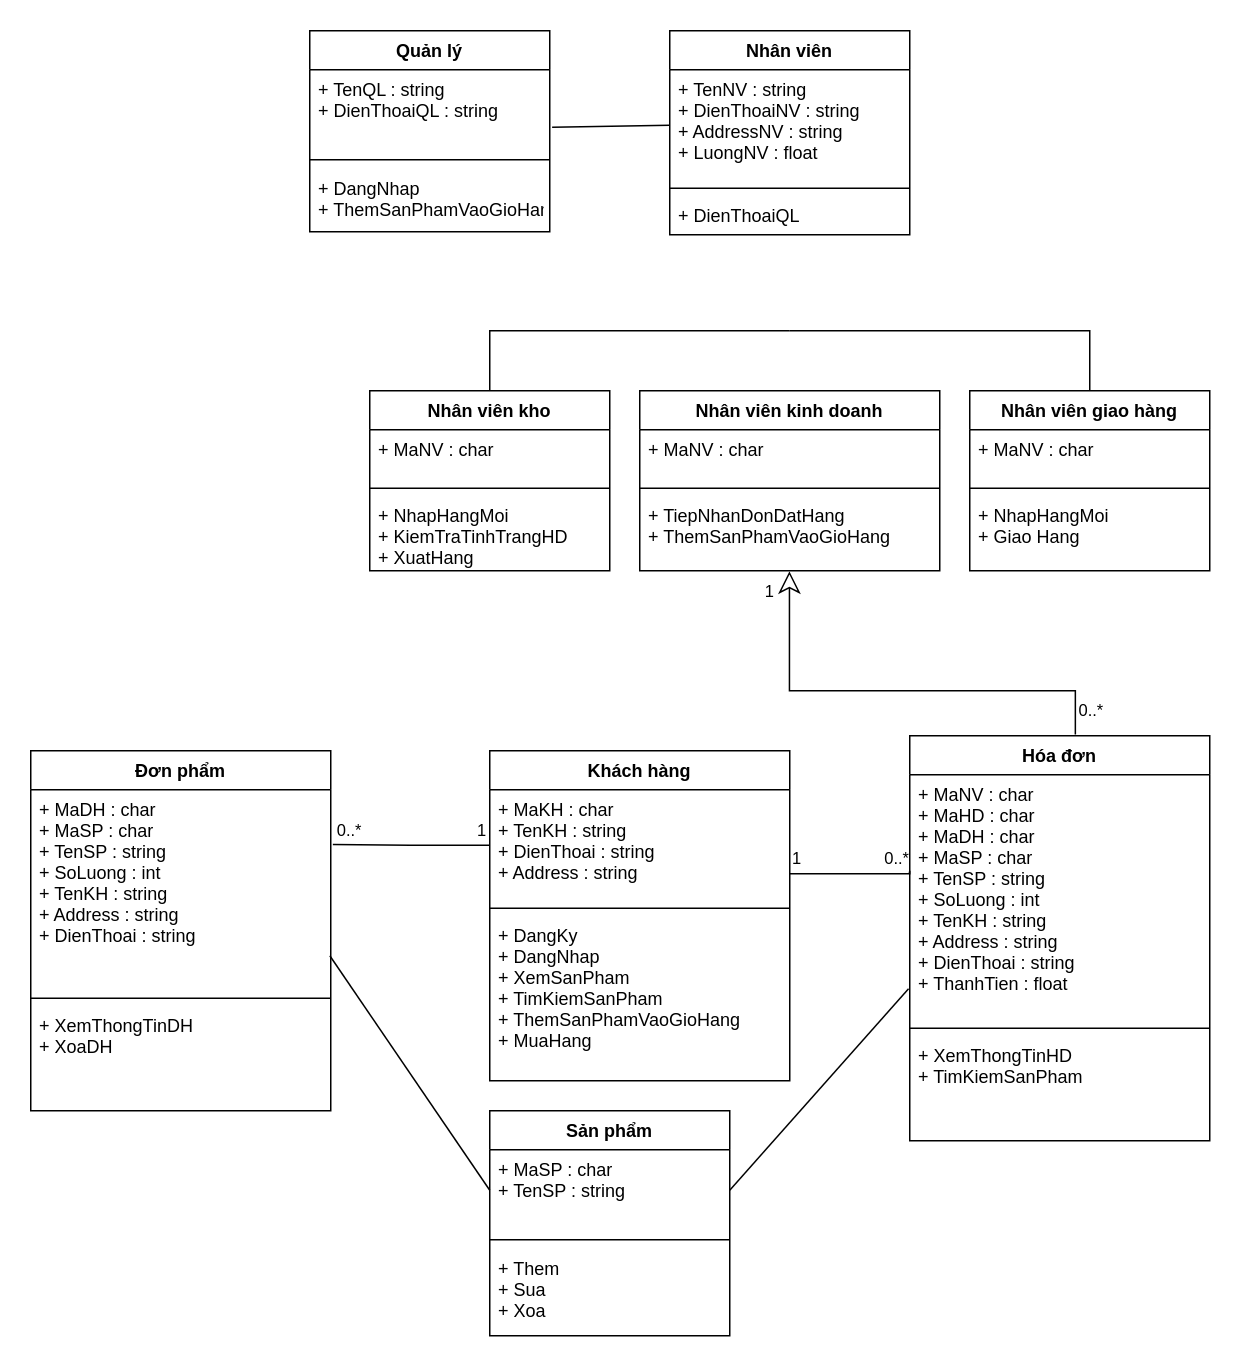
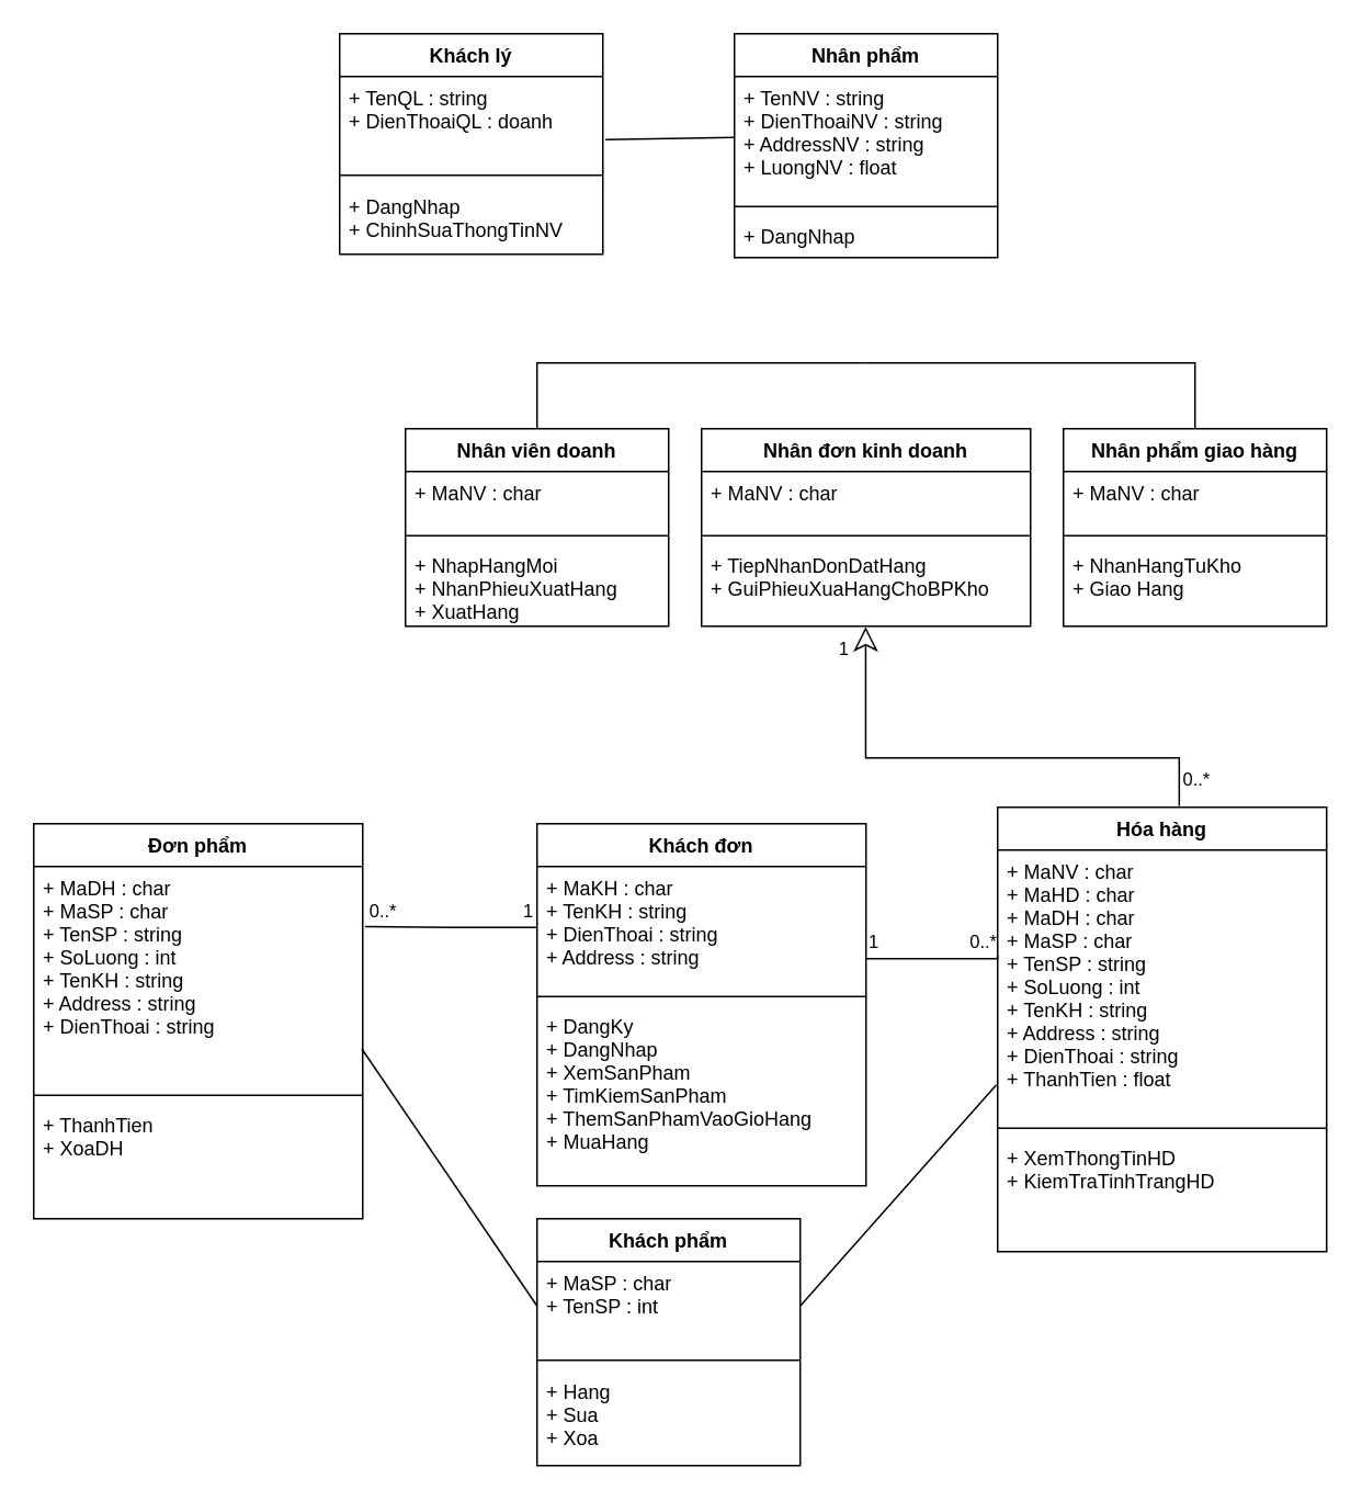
- <mxCell id="10" value="Quản lý" style="swimlane;fontStyle=1;align=center;verticalAlign=top;childLayout=stackLayout;horizontal=1;startSize=26;horizontalStack=0;resizeParent=1;resizeParentMax=0;resizeLast=0;collapsible=1;marginBottom=0;" parent="1" vertex="1"><mxGeometry x="206" y="20" width="160" height="134" as="geometry" /></mxCell>
+ <mxCell id="10" value="Khách lý" style="swimlane;fontStyle=1;align=center;verticalAlign=top;childLayout=stackLayout;horizontal=1;startSize=26;horizontalStack=0;resizeParent=1;resizeParentMax=0;resizeLast=0;collapsible=1;marginBottom=0;" parent="1" vertex="1"><mxGeometry x="206" y="20" width="160" height="134" as="geometry" /></mxCell>
- <mxCell id="6" value="Nhân viên" style="swimlane;fontStyle=1;align=center;verticalAlign=top;childLayout=stackLayout;horizontal=1;startSize=26;horizontalStack=0;resizeParent=1;resizeParentMax=0;resizeLast=0;collapsible=1;marginBottom=0;" parent="1" vertex="1"><mxGeometry x="446" y="20" width="160" height="136" as="geometry" /></mxCell>
+ <mxCell id="6" value="Nhân phẩm" style="swimlane;fontStyle=1;align=center;verticalAlign=top;childLayout=stackLayout;horizontal=1;startSize=26;horizontalStack=0;resizeParent=1;resizeParentMax=0;resizeLast=0;collapsible=1;marginBottom=0;" parent="1" vertex="1"><mxGeometry x="446" y="20" width="160" height="136" as="geometry" /></mxCell>
- <mxCell id="11" value="+ TenQL : string&#10;+ DienThoaiQL : string" style="text;strokeColor=none;fillColor=none;align=left;verticalAlign=top;spacingLeft=4;spacingRight=4;overflow=hidden;rotatable=0;points=[[0,0.5],[1,0.5]];portConstraint=eastwest;" parent="10" vertex="1"><mxGeometry y="26" width="160" height="54" as="geometry" /></mxCell>
+ <mxCell id="11" value="+ TenQL : string&#10;+ DienThoaiQL : doanh" style="text;strokeColor=none;fillColor=none;align=left;verticalAlign=top;spacingLeft=4;spacingRight=4;overflow=hidden;rotatable=0;points=[[0,0.5],[1,0.5]];portConstraint=eastwest;" parent="10" vertex="1"><mxGeometry y="26" width="160" height="54" as="geometry" /></mxCell>
- <mxCell id="13" value="+ DangNhap&#10;+ ThemSanPhamVaoGioHang" style="text;strokeColor=none;fillColor=none;align=left;verticalAlign=top;spacingLeft=4;spacingRight=4;overflow=hidden;rotatable=0;points=[[0,0.5],[1,0.5]];portConstraint=eastwest;" parent="10" vertex="1"><mxGeometry y="92" width="160" height="42" as="geometry" /></mxCell>
+ <mxCell id="13" value="+ DangNhap&#10;+ ChinhSuaThongTinNV" style="text;strokeColor=none;fillColor=none;align=left;verticalAlign=top;spacingLeft=4;spacingRight=4;overflow=hidden;rotatable=0;points=[[0,0.5],[1,0.5]];portConstraint=eastwest;" parent="10" vertex="1"><mxGeometry y="92" width="160" height="42" as="geometry" /></mxCell>
- <mxCell id="9" value="+ DienThoaiQL" style="text;strokeColor=none;fillColor=none;align=left;verticalAlign=top;spacingLeft=4;spacingRight=4;overflow=hidden;rotatable=0;points=[[0,0.5],[1,0.5]];portConstraint=eastwest;" parent="6" vertex="1"><mxGeometry y="110" width="160" height="26" as="geometry" /></mxCell>
+ <mxCell id="9" value="+ DangNhap" style="text;strokeColor=none;fillColor=none;align=left;verticalAlign=top;spacingLeft=4;spacingRight=4;overflow=hidden;rotatable=0;points=[[0,0.5],[1,0.5]];portConstraint=eastwest;" parent="6" vertex="1"><mxGeometry y="110" width="160" height="26" as="geometry" /></mxCell>
- <mxCell id="18" value="Nhân viên kho" style="swimlane;fontStyle=1;align=center;verticalAlign=top;childLayout=stackLayout;horizontal=1;startSize=26;horizontalStack=0;resizeParent=1;resizeParentMax=0;resizeLast=0;collapsible=1;marginBottom=0;" parent="1" vertex="1"><mxGeometry x="246" y="260" width="160" height="120" as="geometry" /></mxCell>
+ <mxCell id="18" value="Nhân viên doanh" style="swimlane;fontStyle=1;align=center;verticalAlign=top;childLayout=stackLayout;horizontal=1;startSize=26;horizontalStack=0;resizeParent=1;resizeParentMax=0;resizeLast=0;collapsible=1;marginBottom=0;" parent="1" vertex="1"><mxGeometry x="246" y="260" width="160" height="120" as="geometry" /></mxCell>
- <mxCell id="14" value="Nhân viên kinh doanh" style="swimlane;fontStyle=1;align=center;verticalAlign=top;childLayout=stackLayout;horizontal=1;startSize=26;horizontalStack=0;resizeParent=1;resizeParentMax=0;resizeLast=0;collapsible=1;marginBottom=0;" parent="1" vertex="1"><mxGeometry x="426" y="260" width="200" height="120" as="geometry" /></mxCell>
+ <mxCell id="14" value="Nhân đơn kinh doanh" style="swimlane;fontStyle=1;align=center;verticalAlign=top;childLayout=stackLayout;horizontal=1;startSize=26;horizontalStack=0;resizeParent=1;resizeParentMax=0;resizeLast=0;collapsible=1;marginBottom=0;" parent="1" vertex="1"><mxGeometry x="426" y="260" width="200" height="120" as="geometry" /></mxCell>
- <mxCell id="22" value="Nhân viên giao hàng" style="swimlane;fontStyle=1;align=center;verticalAlign=top;childLayout=stackLayout;horizontal=1;startSize=26;horizontalStack=0;resizeParent=1;resizeParentMax=0;resizeLast=0;collapsible=1;marginBottom=0;" parent="1" vertex="1"><mxGeometry x="646" y="260" width="160" height="120" as="geometry" /></mxCell>
+ <mxCell id="22" value="Nhân phẩm giao hàng" style="swimlane;fontStyle=1;align=center;verticalAlign=top;childLayout=stackLayout;horizontal=1;startSize=26;horizontalStack=0;resizeParent=1;resizeParentMax=0;resizeLast=0;collapsible=1;marginBottom=0;" parent="1" vertex="1"><mxGeometry x="646" y="260" width="160" height="120" as="geometry" /></mxCell>
- <mxCell id="21" value="+ NhapHangMoi&#10;+ KiemTraTinhTrangHD&#10;+ XuatHang" style="text;strokeColor=none;fillColor=none;align=left;verticalAlign=top;spacingLeft=4;spacingRight=4;overflow=hidden;rotatable=0;points=[[0,0.5],[1,0.5]];portConstraint=eastwest;" parent="18" vertex="1"><mxGeometry y="70" width="160" height="50" as="geometry" /></mxCell>
+ <mxCell id="21" value="+ NhapHangMoi&#10;+ NhanPhieuXuatHang&#10;+ XuatHang" style="text;strokeColor=none;fillColor=none;align=left;verticalAlign=top;spacingLeft=4;spacingRight=4;overflow=hidden;rotatable=0;points=[[0,0.5],[1,0.5]];portConstraint=eastwest;" parent="18" vertex="1"><mxGeometry y="70" width="160" height="50" as="geometry" /></mxCell>
- <mxCell id="17" value="+ TiepNhanDonDatHang&#10;+ ThemSanPhamVaoGioHang" style="text;strokeColor=none;fillColor=none;align=left;verticalAlign=top;spacingLeft=4;spacingRight=4;overflow=hidden;rotatable=0;points=[[0,0.5],[1,0.5]];portConstraint=eastwest;" parent="14" vertex="1"><mxGeometry y="70" width="200" height="50" as="geometry" /></mxCell>
+ <mxCell id="17" value="+ TiepNhanDonDatHang&#10;+ GuiPhieuXuaHangChoBPKho" style="text;strokeColor=none;fillColor=none;align=left;verticalAlign=top;spacingLeft=4;spacingRight=4;overflow=hidden;rotatable=0;points=[[0,0.5],[1,0.5]];portConstraint=eastwest;" parent="14" vertex="1"><mxGeometry y="70" width="200" height="50" as="geometry" /></mxCell>
- <mxCell id="25" value="+ NhapHangMoi&#10;+ Giao Hang" style="text;strokeColor=none;fillColor=none;align=left;verticalAlign=top;spacingLeft=4;spacingRight=4;overflow=hidden;rotatable=0;points=[[0,0.5],[1,0.5]];portConstraint=eastwest;" parent="22" vertex="1"><mxGeometry y="70" width="160" height="50" as="geometry" /></mxCell>
+ <mxCell id="25" value="+ NhanHangTuKho&#10;+ Giao Hang" style="text;strokeColor=none;fillColor=none;align=left;verticalAlign=top;spacingLeft=4;spacingRight=4;overflow=hidden;rotatable=0;points=[[0,0.5],[1,0.5]];portConstraint=eastwest;" parent="22" vertex="1"><mxGeometry y="70" width="160" height="50" as="geometry" /></mxCell>
- <mxCell id="28" value="Hóa đơn" style="swimlane;fontStyle=1;align=center;verticalAlign=top;childLayout=stackLayout;horizontal=1;startSize=26;horizontalStack=0;resizeParent=1;resizeParentMax=0;resizeLast=0;collapsible=1;marginBottom=0;" parent="1" vertex="1"><mxGeometry x="606" y="490" width="200" height="270" as="geometry" /></mxCell>
+ <mxCell id="28" value="Hóa hàng" style="swimlane;fontStyle=1;align=center;verticalAlign=top;childLayout=stackLayout;horizontal=1;startSize=26;horizontalStack=0;resizeParent=1;resizeParentMax=0;resizeLast=0;collapsible=1;marginBottom=0;" parent="1" vertex="1"><mxGeometry x="606" y="490" width="200" height="270" as="geometry" /></mxCell>
- <mxCell id="2" value="Khách hàng" style="swimlane;fontStyle=1;align=center;verticalAlign=top;childLayout=stackLayout;horizontal=1;startSize=26;horizontalStack=0;resizeParent=1;resizeParentMax=0;resizeLast=0;collapsible=1;marginBottom=0;" parent="1" vertex="1"><mxGeometry x="326" y="500" width="200" height="220" as="geometry" /></mxCell>
+ <mxCell id="2" value="Khách đơn" style="swimlane;fontStyle=1;align=center;verticalAlign=top;childLayout=stackLayout;horizontal=1;startSize=26;horizontalStack=0;resizeParent=1;resizeParentMax=0;resizeLast=0;collapsible=1;marginBottom=0;" parent="1" vertex="1"><mxGeometry x="326" y="500" width="200" height="220" as="geometry" /></mxCell>
- <mxCell id="41" value="+ XemThongTinDH&#10;+ XoaDH" style="text;strokeColor=none;fillColor=none;align=left;verticalAlign=top;spacingLeft=4;spacingRight=4;overflow=hidden;rotatable=0;points=[[0,0.5],[1,0.5]];portConstraint=eastwest;" parent="38" vertex="1"><mxGeometry y="170" width="200" height="70" as="geometry" /></mxCell>
+ <mxCell id="41" value="+ ThanhTien&#10;+ XoaDH" style="text;strokeColor=none;fillColor=none;align=left;verticalAlign=top;spacingLeft=4;spacingRight=4;overflow=hidden;rotatable=0;points=[[0,0.5],[1,0.5]];portConstraint=eastwest;" parent="38" vertex="1"><mxGeometry y="170" width="200" height="70" as="geometry" /></mxCell>
- <mxCell id="34" value="+ XemThongTinHD&#10;+ TimKiemSanPham" style="text;strokeColor=none;fillColor=none;align=left;verticalAlign=top;spacingLeft=4;spacingRight=4;overflow=hidden;rotatable=0;points=[[0,0.5],[1,0.5]];portConstraint=eastwest;" parent="28" vertex="1"><mxGeometry y="200" width="200" height="70" as="geometry" /></mxCell>
+ <mxCell id="34" value="+ XemThongTinHD&#10;+ KiemTraTinhTrangHD" style="text;strokeColor=none;fillColor=none;align=left;verticalAlign=top;spacingLeft=4;spacingRight=4;overflow=hidden;rotatable=0;points=[[0,0.5],[1,0.5]];portConstraint=eastwest;" parent="28" vertex="1"><mxGeometry y="200" width="200" height="70" as="geometry" /></mxCell>
- <mxCell id="45" value="Sản phẩm" style="swimlane;fontStyle=1;align=center;verticalAlign=top;childLayout=stackLayout;horizontal=1;startSize=26;horizontalStack=0;resizeParent=1;resizeParentMax=0;resizeLast=0;collapsible=1;marginBottom=0;" parent="1" vertex="1"><mxGeometry x="326" y="740" width="160" height="150" as="geometry" /></mxCell>
+ <mxCell id="45" value="Khách phẩm" style="swimlane;fontStyle=1;align=center;verticalAlign=top;childLayout=stackLayout;horizontal=1;startSize=26;horizontalStack=0;resizeParent=1;resizeParentMax=0;resizeLast=0;collapsible=1;marginBottom=0;" parent="1" vertex="1"><mxGeometry x="326" y="740" width="160" height="150" as="geometry" /></mxCell>
- <mxCell id="46" value="+ MaSP : char&#10;+ TenSP : string" style="text;strokeColor=none;fillColor=none;align=left;verticalAlign=top;spacingLeft=4;spacingRight=4;overflow=hidden;rotatable=0;points=[[0,0.5],[1,0.5]];portConstraint=eastwest;" parent="45" vertex="1"><mxGeometry y="26" width="160" height="54" as="geometry" /></mxCell>
+ <mxCell id="46" value="+ MaSP : char&#10;+ TenSP : int" style="text;strokeColor=none;fillColor=none;align=left;verticalAlign=top;spacingLeft=4;spacingRight=4;overflow=hidden;rotatable=0;points=[[0,0.5],[1,0.5]];portConstraint=eastwest;" parent="45" vertex="1"><mxGeometry y="26" width="160" height="54" as="geometry" /></mxCell>
- <mxCell id="48" value="+ Them&#10;+ Sua&#10;+ Xoa" style="text;strokeColor=none;fillColor=none;align=left;verticalAlign=top;spacingLeft=4;spacingRight=4;overflow=hidden;rotatable=0;points=[[0,0.5],[1,0.5]];portConstraint=eastwest;" parent="45" vertex="1"><mxGeometry y="92" width="160" height="58" as="geometry" /></mxCell>
+ <mxCell id="48" value="+ Hang&#10;+ Sua&#10;+ Xoa" style="text;strokeColor=none;fillColor=none;align=left;verticalAlign=top;spacingLeft=4;spacingRight=4;overflow=hidden;rotatable=0;points=[[0,0.5],[1,0.5]];portConstraint=eastwest;" parent="45" vertex="1"><mxGeometry y="92" width="160" height="58" as="geometry" /></mxCell>
